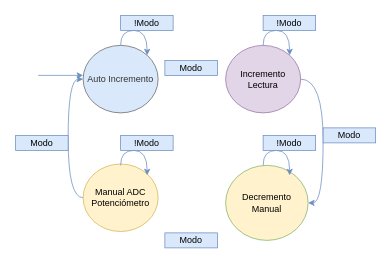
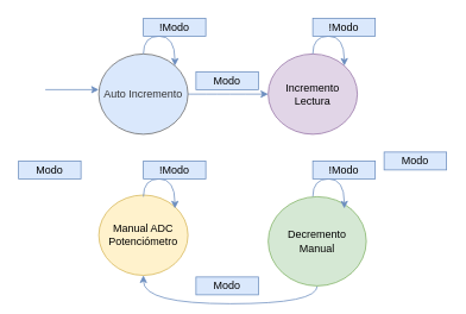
+ <mxCell id="2" style="edgeStyle=orthogonalEdgeStyle;curved=1;rounded=0;orthogonalLoop=1;jettySize=auto;html=1;exitX=1;exitY=0.5;exitDx=0;exitDy=0;entryX=0;entryY=0.5;entryDx=0;entryDy=0;fillColor=#dae8fc;strokeColor=#6c8ebf;" parent="1" source="3" target="5" edge="1"><mxGeometry relative="1" as="geometry" /></mxCell>
- <mxCell id="4" style="edgeStyle=orthogonalEdgeStyle;curved=1;rounded=0;orthogonalLoop=1;jettySize=auto;html=1;exitX=1;exitY=0.5;exitDx=0;exitDy=0;entryX=1;entryY=0.5;entryDx=0;entryDy=0;fillColor=#dae8fc;strokeColor=#6c8ebf;" parent="1" source="5" target="7" edge="1"><mxGeometry relative="1" as="geometry" /></mxCell>
- <mxCell id="8" style="edgeStyle=orthogonalEdgeStyle;curved=1;rounded=0;orthogonalLoop=1;jettySize=auto;html=1;exitX=0;exitY=0.5;exitDx=0;exitDy=0;entryX=0;entryY=0.5;entryDx=0;entryDy=0;fillColor=#dae8fc;strokeColor=#6c8ebf;" parent="1" source="9" target="3" edge="1"><mxGeometry relative="1" as="geometry" /></mxCell>
- <mxCell id="7" value="&lt;p class=&quot;MsoNormal&quot;&gt;Decremento Manual&lt;/p&gt;" style="ellipse;whiteSpace=wrap;html=1;fillColor=#fff2cc;strokeColor=#82b366;" parent="1" vertex="1"><mxGeometry x="300" y="220" width="110" height="100" as="geometry" /></mxCell>
+ <mxCell id="7" value="&lt;p class=&quot;MsoNormal&quot;&gt;Decremento Manual&lt;/p&gt;" style="ellipse;whiteSpace=wrap;html=1;fillColor=#d5e8d4;strokeColor=#82b366;" parent="1" vertex="1"><mxGeometry x="300" y="220" width="110" height="100" as="geometry" /></mxCell>
+ <mxCell id="6" style="edgeStyle=orthogonalEdgeStyle;curved=1;rounded=0;orthogonalLoop=1;jettySize=auto;html=1;exitX=0.5;exitY=1;exitDx=0;exitDy=0;entryX=0.5;entryY=1;entryDx=0;entryDy=0;fillColor=#dae8fc;strokeColor=#6c8ebf;" parent="1" source="7" target="9" edge="1"><mxGeometry relative="1" as="geometry" /></mxCell>
